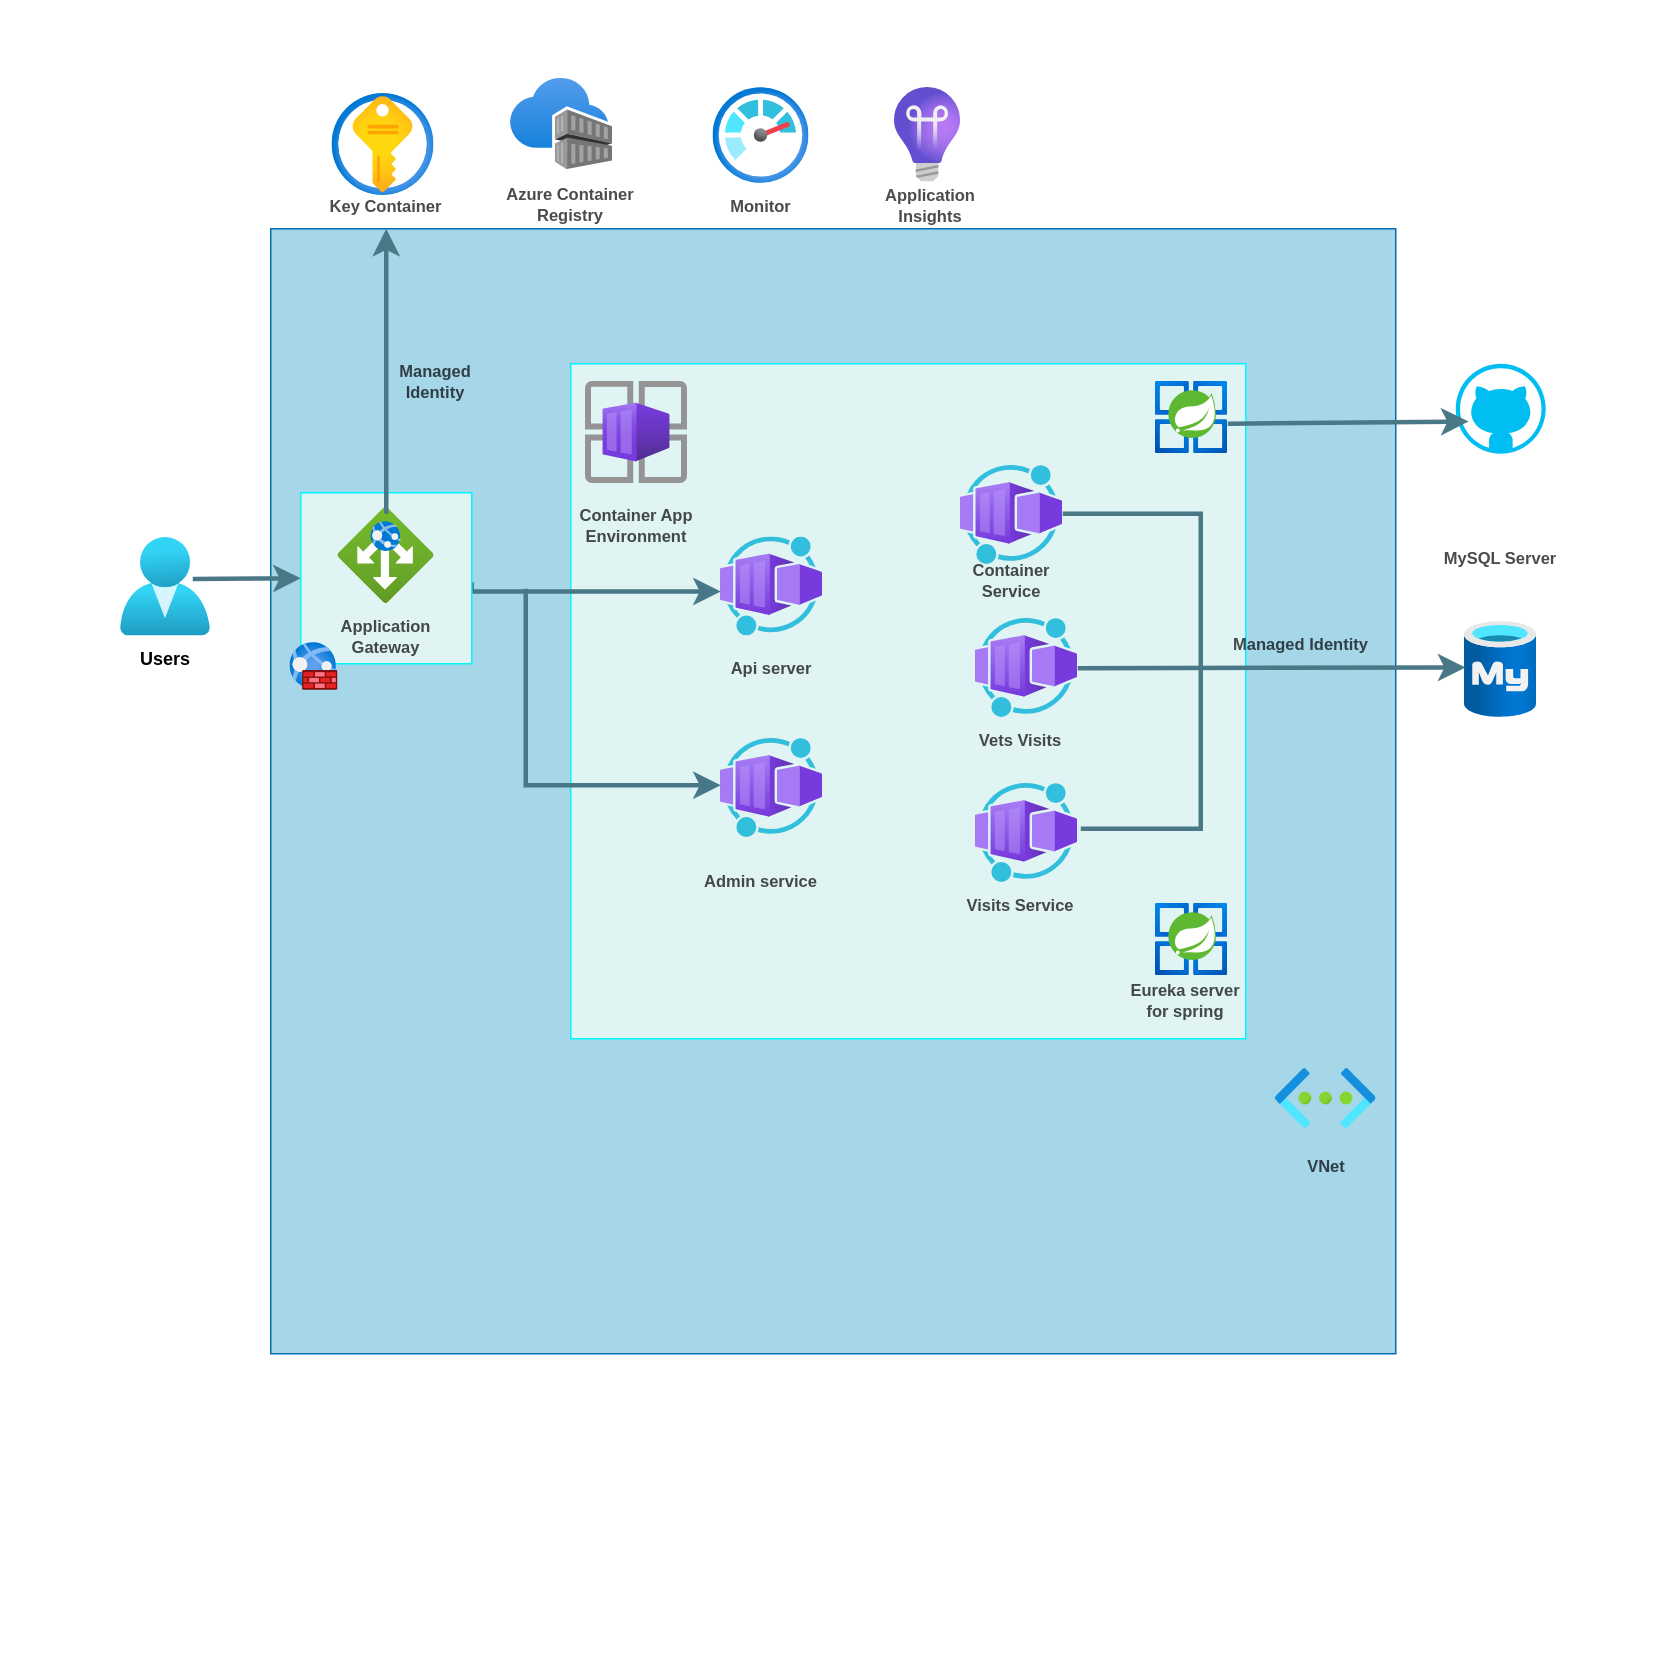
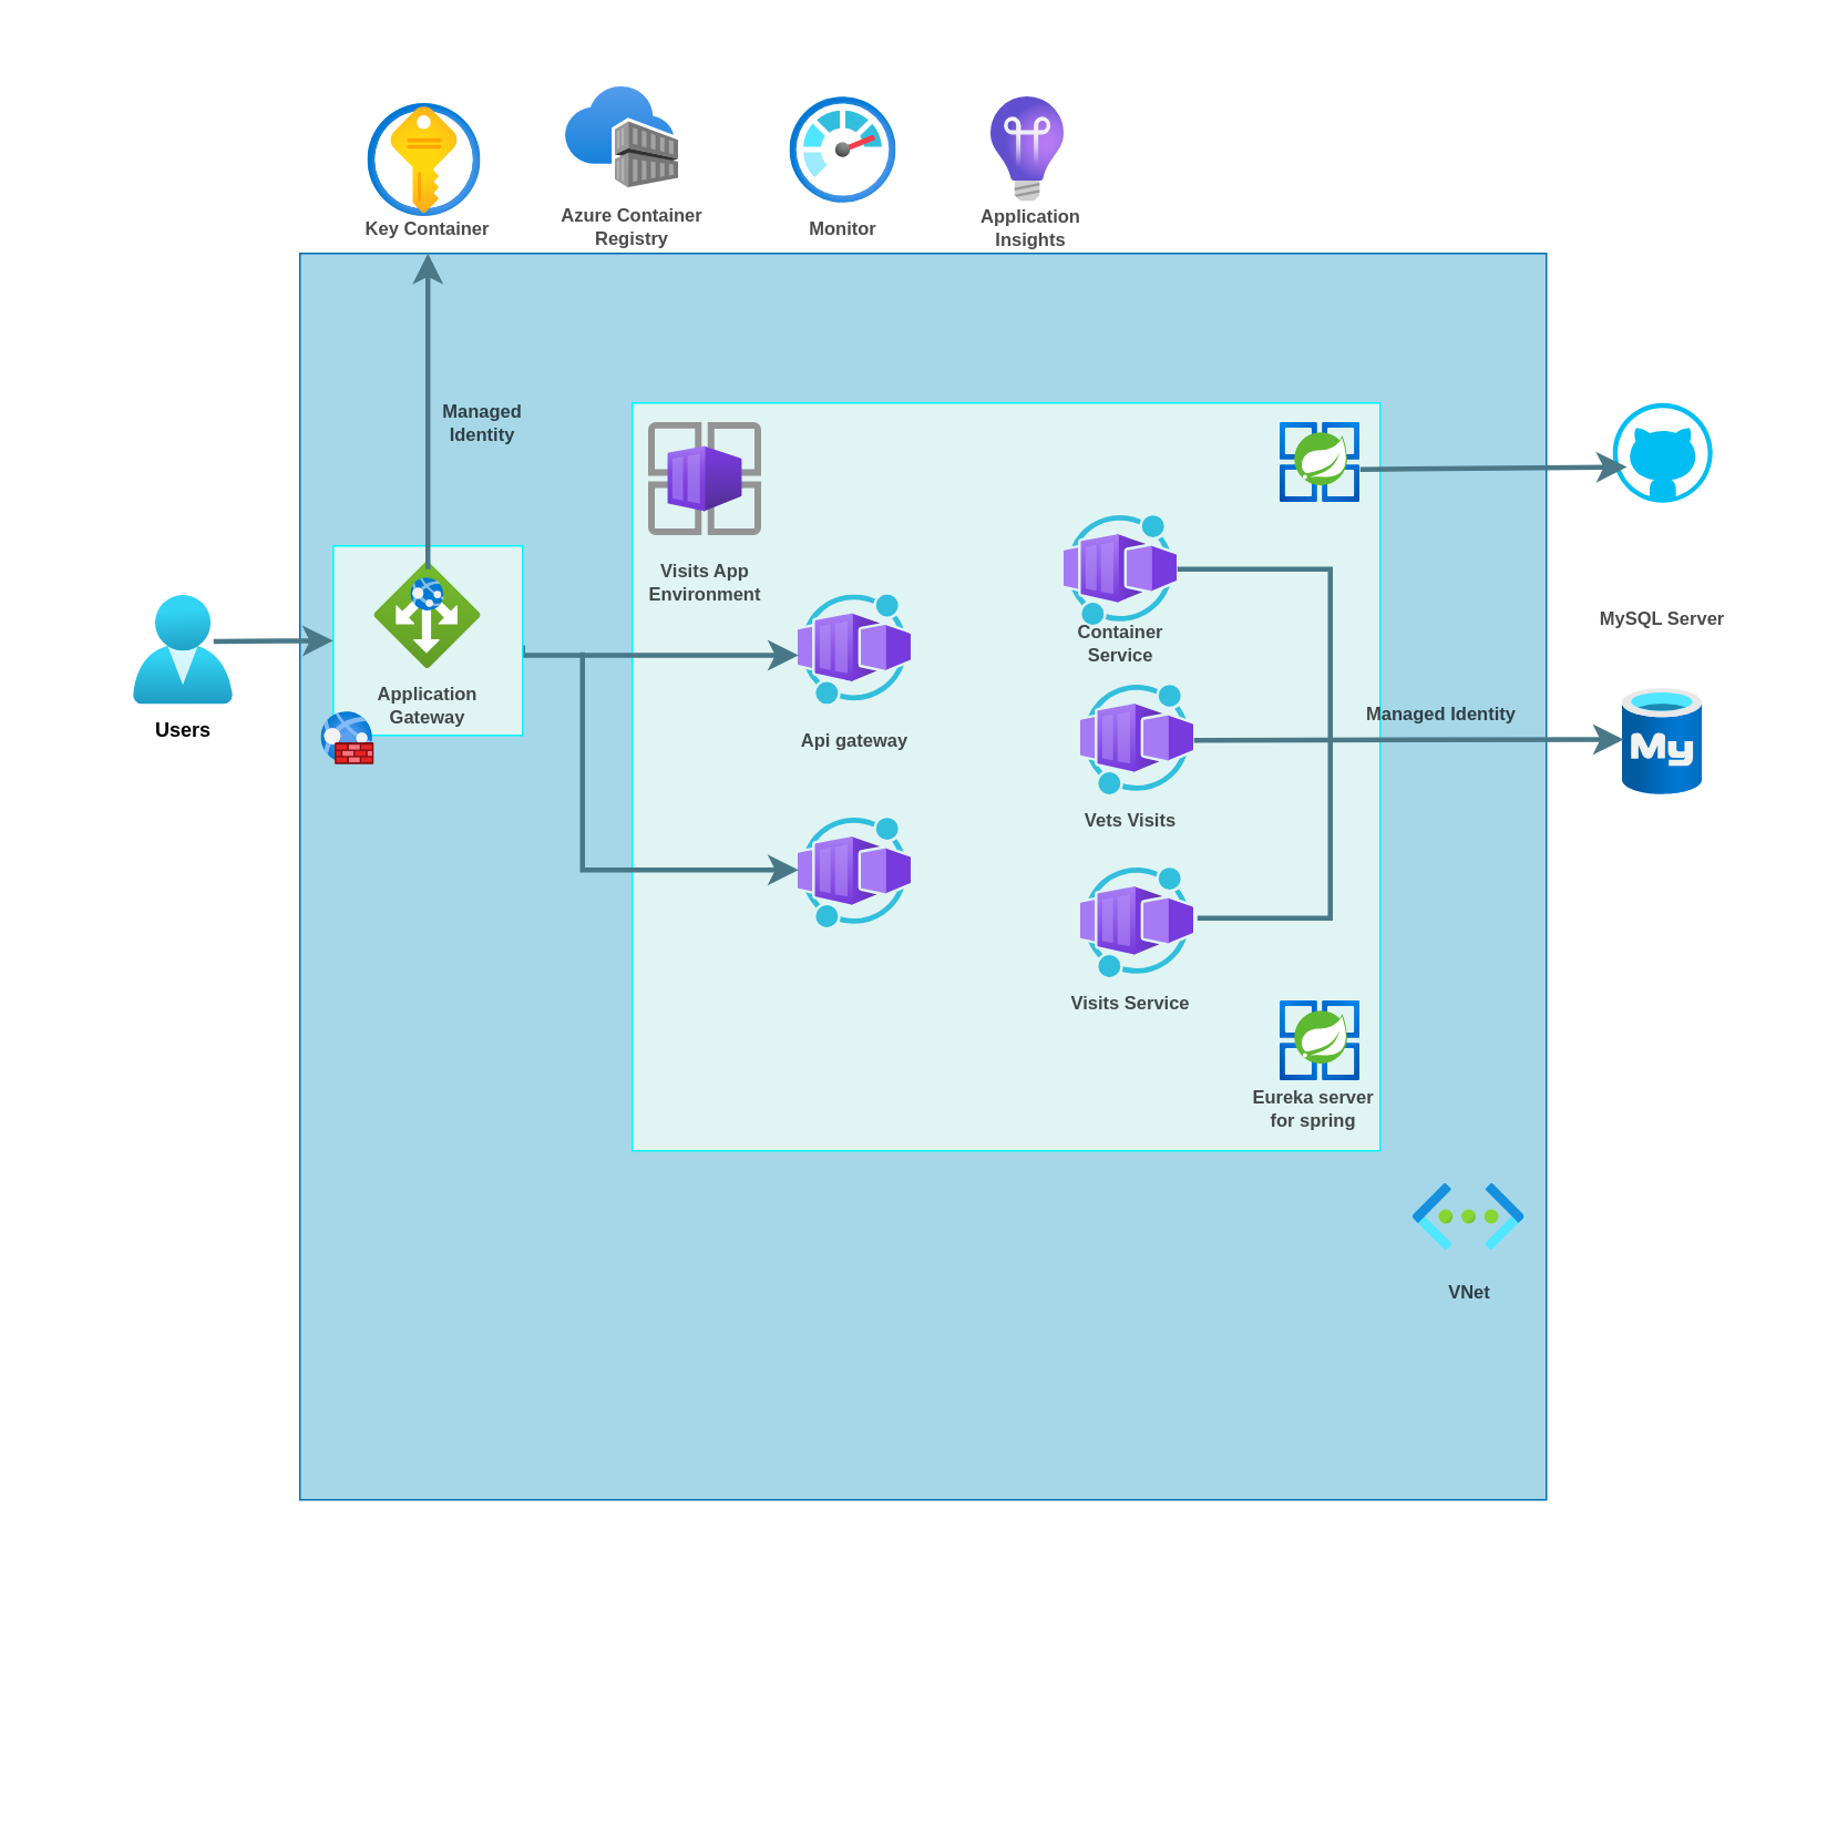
- <mxCell id="20" value="Container App Environment" style="text;html=1;align=center;verticalAlign=middle;whiteSpace=wrap;rounded=0;strokeWidth=1;fontStyle=1;fontSize=11;textOpacity=70;" vertex="1" parent="1"><mxGeometry x="384" y="328" width="80" height="44" as="geometry" /></mxCell>
+ <mxCell id="20" value="Visits App Environment" style="text;html=1;align=center;verticalAlign=middle;whiteSpace=wrap;rounded=0;strokeWidth=1;fontStyle=1;fontSize=11;textOpacity=70;" vertex="1" parent="1"><mxGeometry x="384" y="328" width="80" height="44" as="geometry" /></mxCell>
- <mxCell id="24" value="Api server" style="text;html=1;align=center;verticalAlign=middle;whiteSpace=wrap;rounded=0;strokeWidth=1;fontStyle=1;fontSize=11;textOpacity=70;" vertex="1" parent="1"><mxGeometry x="474" y="430" width="80" height="30" as="geometry" /></mxCell>
+ <mxCell id="24" value="Api gateway" style="text;html=1;align=center;verticalAlign=middle;whiteSpace=wrap;rounded=0;strokeWidth=1;fontStyle=1;fontSize=11;textOpacity=70;" vertex="1" parent="1"><mxGeometry x="474" y="430" width="80" height="30" as="geometry" /></mxCell>
- <mxCell id="25" value="Admin service" style="text;html=1;align=center;verticalAlign=middle;whiteSpace=wrap;rounded=0;strokeWidth=1;fontStyle=1;fontSize=11;textOpacity=70;" vertex="1" parent="1"><mxGeometry x="464" y="572" width="86" height="30" as="geometry" /></mxCell>
